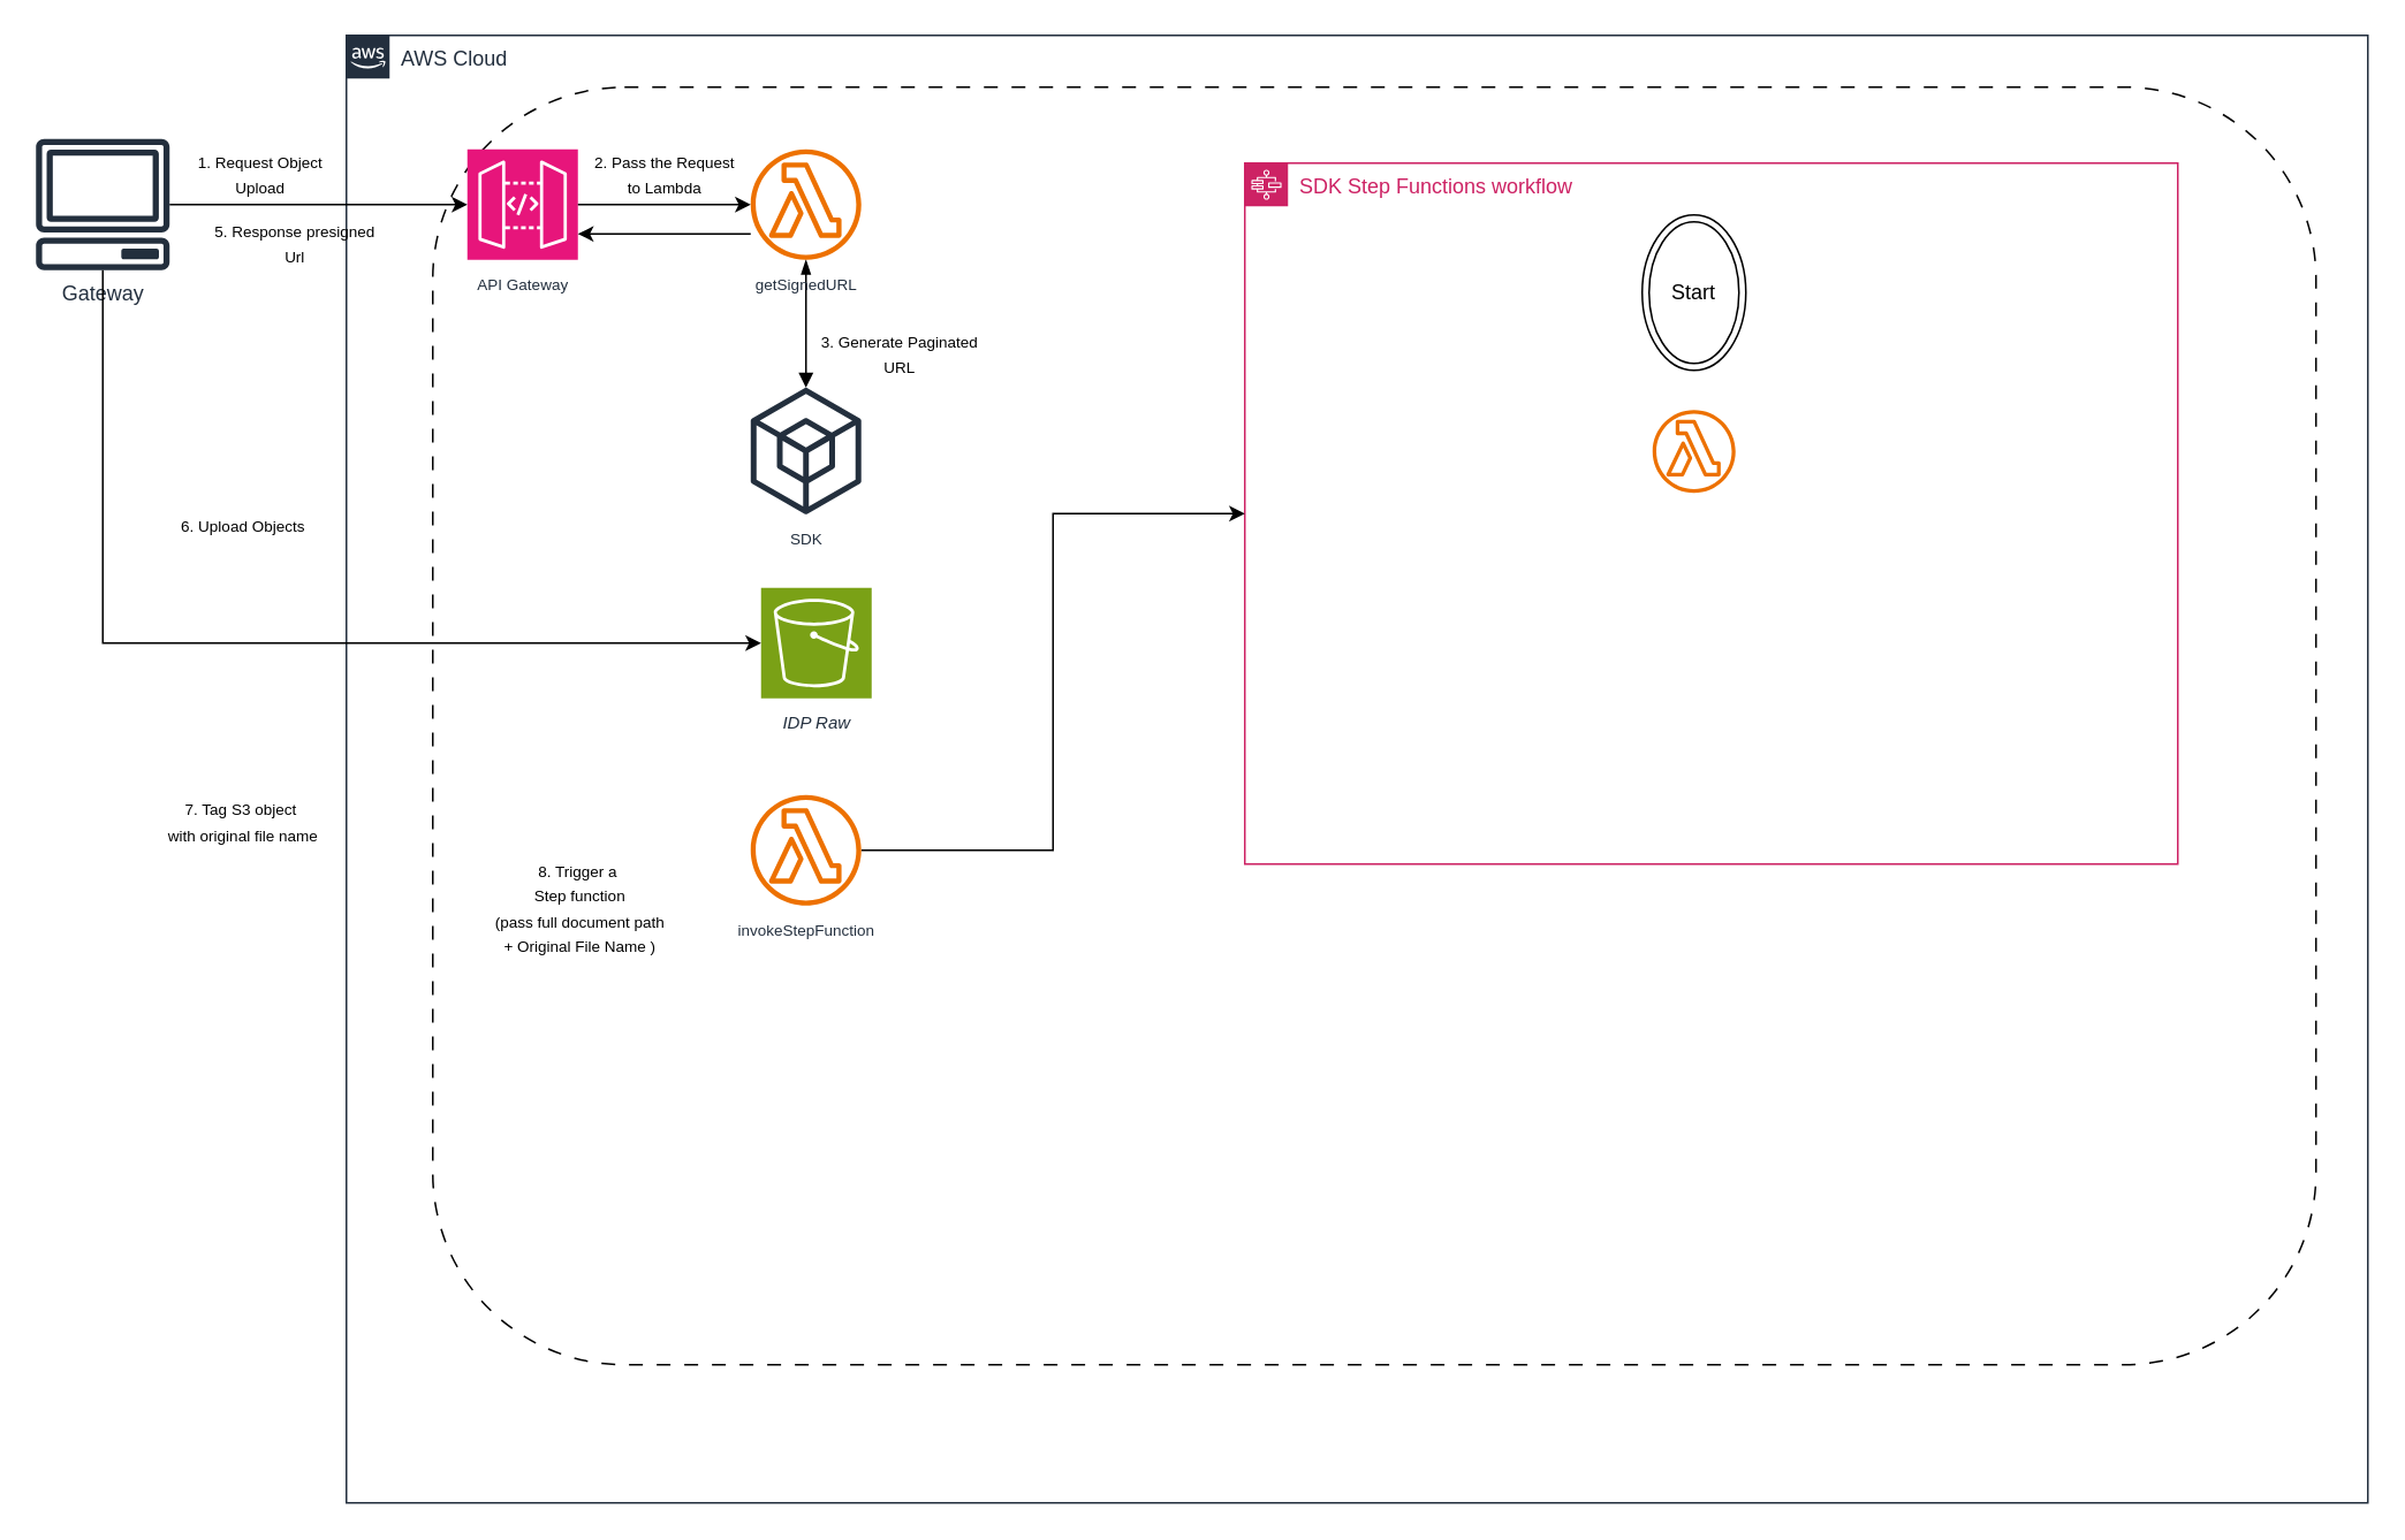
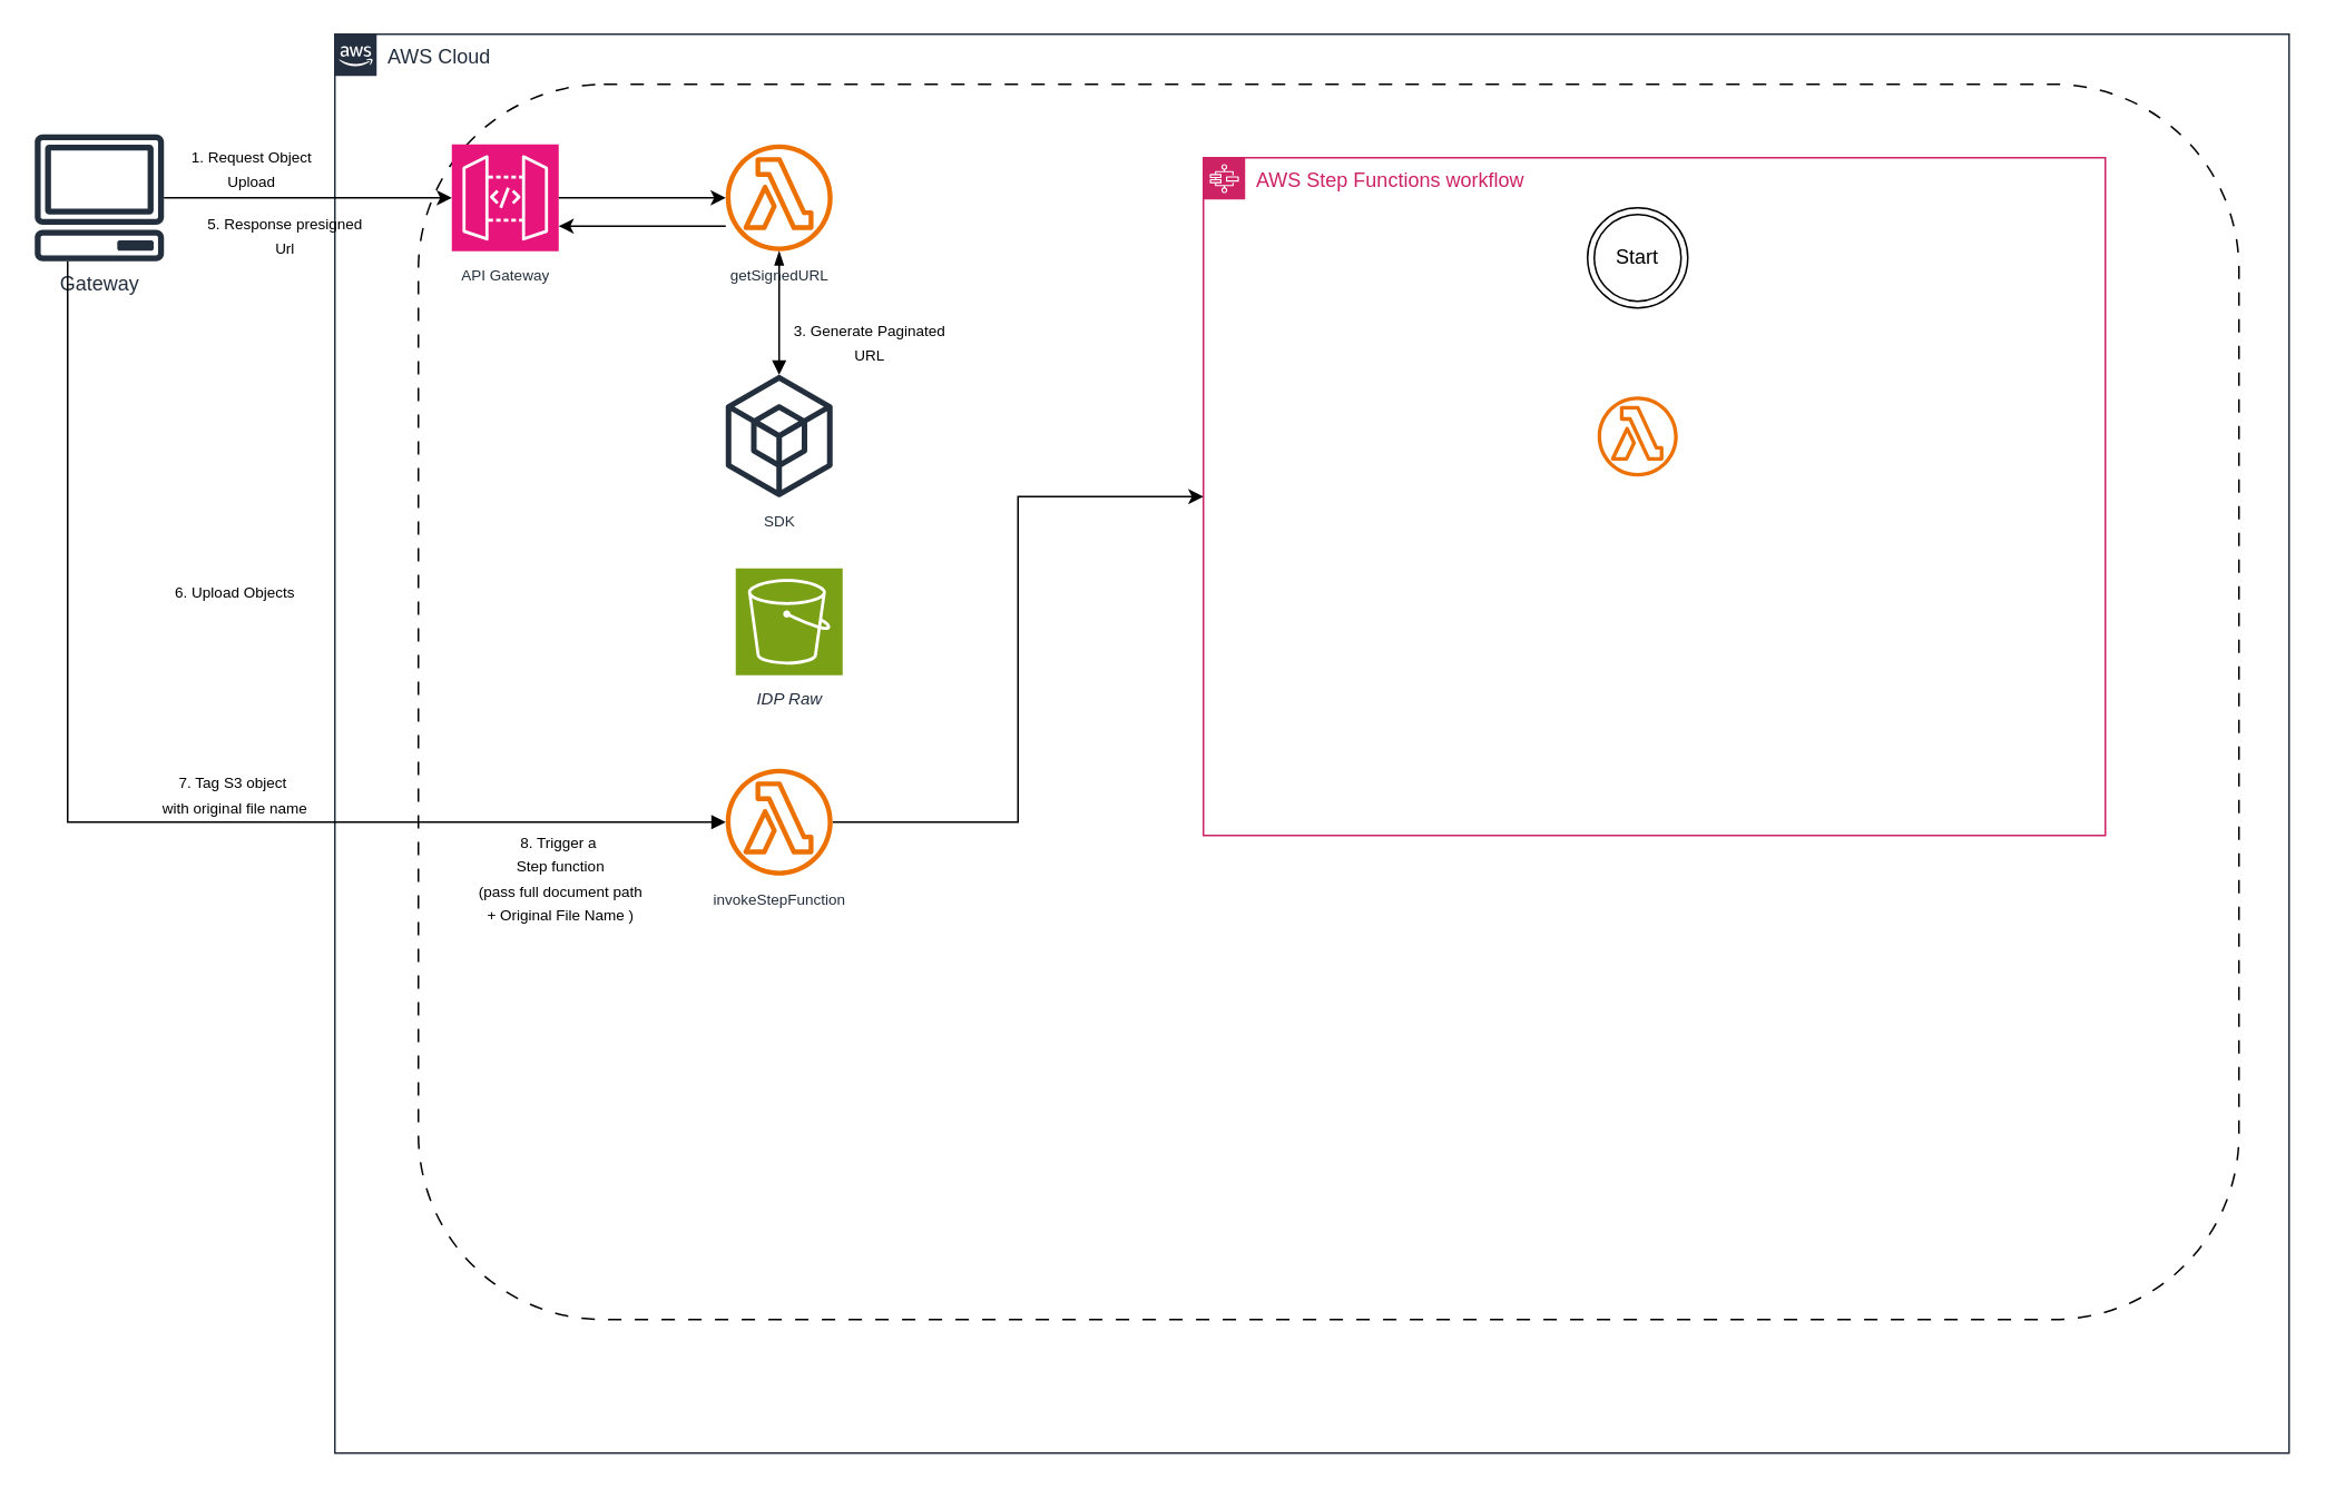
- <mxCell id="4" value="&lt;font style=&quot;font-size: 9px;&quot;&gt;2. Pass the Request&lt;br&gt;&lt;/font&gt;&lt;div&gt;&lt;font style=&quot;font-size: 9px;&quot;&gt;to Lambda&lt;/font&gt;&lt;/div&gt;" style="text;html=1;align=center;verticalAlign=middle;resizable=0;points=[];autosize=1;strokeColor=none;fillColor=none;" vertex="1" parent="2"><mxGeometry x="134" y="60" width="100" height="40" as="geometry" /></mxCell>
- <mxCell id="13" value="SDK Step Functions workflow" style="points=[[0,0],[0.25,0],[0.5,0],[0.75,0],[1,0],[1,0.25],[1,0.5],[1,0.75],[1,1],[0.75,1],[0.5,1],[0.25,1],[0,1],[0,0.75],[0,0.5],[0,0.25]];outlineConnect=0;gradientColor=none;html=1;whiteSpace=wrap;fontSize=12;fontStyle=0;container=1;pointerEvents=0;collapsible=0;recursiveResize=0;shape=mxgraph.aws4.group;grIcon=mxgraph.aws4.group_aws_step_functions_workflow;strokeColor=#CD2264;fillColor=none;verticalAlign=top;align=left;spacingLeft=30;fontColor=#CD2264;dashed=0;" vertex="1" parent="2"><mxGeometry x="520" y="74" width="540" height="406" as="geometry" /></mxCell>
+ <mxCell id="13" value="AWS Step Functions workflow" style="points=[[0,0],[0.25,0],[0.5,0],[0.75,0],[1,0],[1,0.25],[1,0.5],[1,0.75],[1,1],[0.75,1],[0.5,1],[0.25,1],[0,1],[0,0.75],[0,0.5],[0,0.25]];outlineConnect=0;gradientColor=none;html=1;whiteSpace=wrap;fontSize=12;fontStyle=0;container=1;pointerEvents=0;collapsible=0;recursiveResize=0;shape=mxgraph.aws4.group;grIcon=mxgraph.aws4.group_aws_step_functions_workflow;strokeColor=#CD2264;fillColor=none;verticalAlign=top;align=left;spacingLeft=30;fontColor=#CD2264;dashed=0;" vertex="1" parent="2"><mxGeometry x="520" y="74" width="540" height="406" as="geometry" /></mxCell>
- <mxCell id="14" value="Start" style="ellipse;shape=doubleEllipse;html=1;dashed=0;whiteSpace=wrap;aspect=fixed;" vertex="1" parent="13"><mxGeometry x="230" y="30" width="60" height="90" as="geometry" /></mxCell>
+ <mxCell id="14" value="Start" style="ellipse;shape=doubleEllipse;html=1;dashed=0;whiteSpace=wrap;aspect=fixed;" vertex="1" parent="13"><mxGeometry x="230" y="30" width="60" height="60" as="geometry" /></mxCell>
- <mxCell id="24" value="&lt;font style=&quot;font-size: 9px;&quot;&gt;6. Upload Objects&lt;/font&gt;" style="text;html=1;align=center;verticalAlign=middle;resizable=0;points=[];autosize=1;strokeColor=none;fillColor=none;" vertex="1" parent="1"><mxGeometry x="90" y="289" width="100" height="30" as="geometry" /></mxCell>
+ <mxCell id="24" value="&lt;font style=&quot;font-size: 9px;&quot;&gt;6. Upload Objects&lt;/font&gt;" style="text;html=1;align=center;verticalAlign=middle;resizable=0;points=[];autosize=1;strokeColor=none;fillColor=none;" vertex="1" parent="1"><mxGeometry x="90" y="339" width="100" height="30" as="geometry" /></mxCell>
- <mxCell id="23" style="edgeStyle=orthogonalEdgeStyle;rounded=0;orthogonalLoop=1;jettySize=auto;html=1;entryX=0;entryY=0.5;entryDx=0;entryDy=0;entryPerimeter=0;" edge="1" parent="1" source="20" target="5"><mxGeometry relative="1" as="geometry"><Array as="points"><mxPoint x="59" y="372" /></Array></mxGeometry></mxCell>
+ <mxCell id="25" style="edgeStyle=orthogonalEdgeStyle;rounded=0;orthogonalLoop=1;jettySize=auto;html=1;startArrow=block;startFill=1;endArrow=none;endFill=0;" edge="1" parent="1" source="18" target="20"><mxGeometry relative="1" as="geometry"><Array as="points"><mxPoint x="40" y="492" /></Array></mxGeometry></mxCell>
